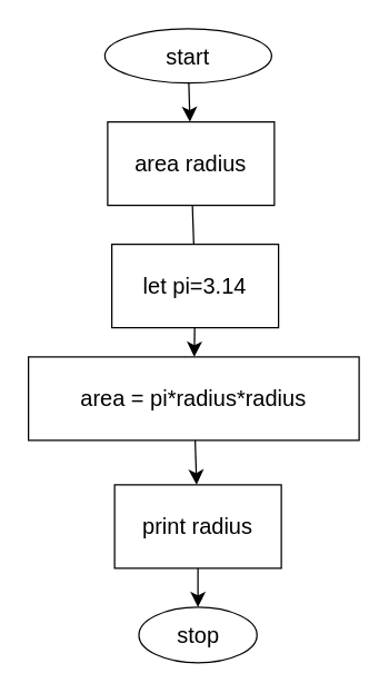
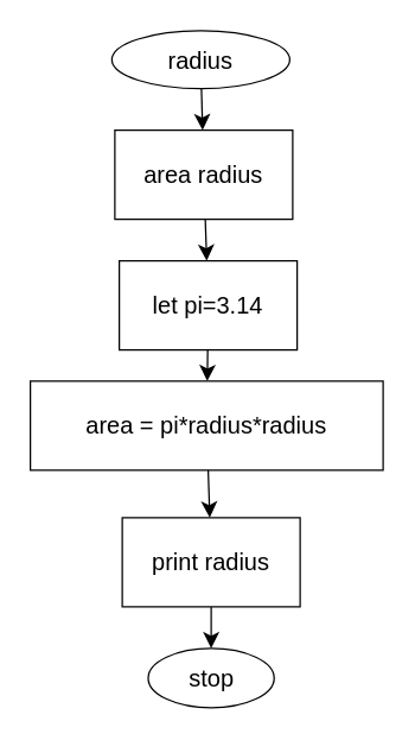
- <mxCell id="3" value="start" style="ellipse;whiteSpace=wrap;html=1;fontSize=16;" vertex="1" parent="1"><mxGeometry x="75" y="20" width="120" height="39" as="geometry" /></mxCell>
+ <mxCell id="3" value="radius" style="ellipse;whiteSpace=wrap;html=1;fontSize=16;" vertex="1" parent="1"><mxGeometry x="75" y="20" width="120" height="39" as="geometry" /></mxCell>
- <mxCell id="4" value="" style="edgeStyle=none;curved=1;rounded=0;orthogonalLoop=1;jettySize=auto;html=1;fontSize=12;startSize=8;endSize=8;endArrow=none;" edge="1" parent="1" source="5" target="7"><mxGeometry relative="1" as="geometry" /></mxCell>
+ <mxCell id="4" value="" style="edgeStyle=none;curved=1;rounded=0;orthogonalLoop=1;jettySize=auto;html=1;fontSize=12;startSize=8;endSize=8;" edge="1" parent="1" source="5" target="7"><mxGeometry relative="1" as="geometry" /></mxCell>
